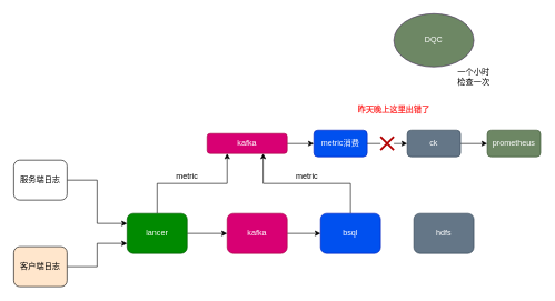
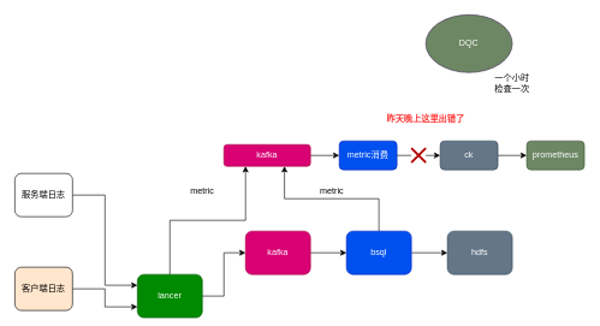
- <mxCell id="8" value="lancer" style="rounded=1;whiteSpace=wrap;html=1;fillColor=#008a00;strokeColor=#005700;fontColor=#ffffff;" vertex="1" parent="1"><mxGeometry x="190" y="320" width="90" height="60" as="geometry" /></mxCell>
+ <mxCell id="8" value="lancer" style="rounded=1;whiteSpace=wrap;html=1;fillColor=#008a00;strokeColor=#005700;fontColor=#ffffff;" vertex="1" parent="1"><mxGeometry x="190" y="380" width="90" height="60" as="geometry" /></mxCell>
+ <mxCell id="11" style="edgeStyle=orthogonalEdgeStyle;rounded=0;orthogonalLoop=1;jettySize=auto;html=1;exitX=1;exitY=0.5;exitDx=0;exitDy=0;entryX=0;entryY=0.5;entryDx=0;entryDy=0;" edge="1" parent="1" source="13" target="14"><mxGeometry relative="1" as="geometry" /></mxCell>
